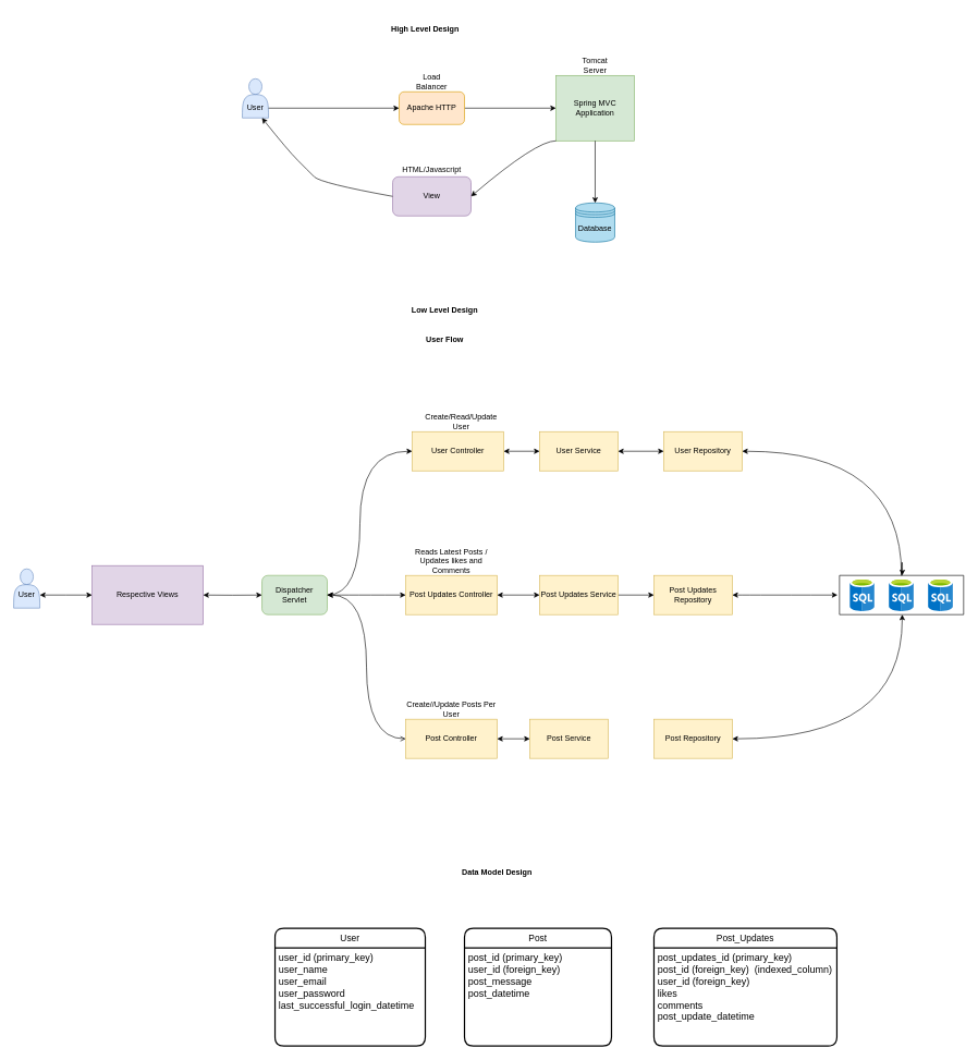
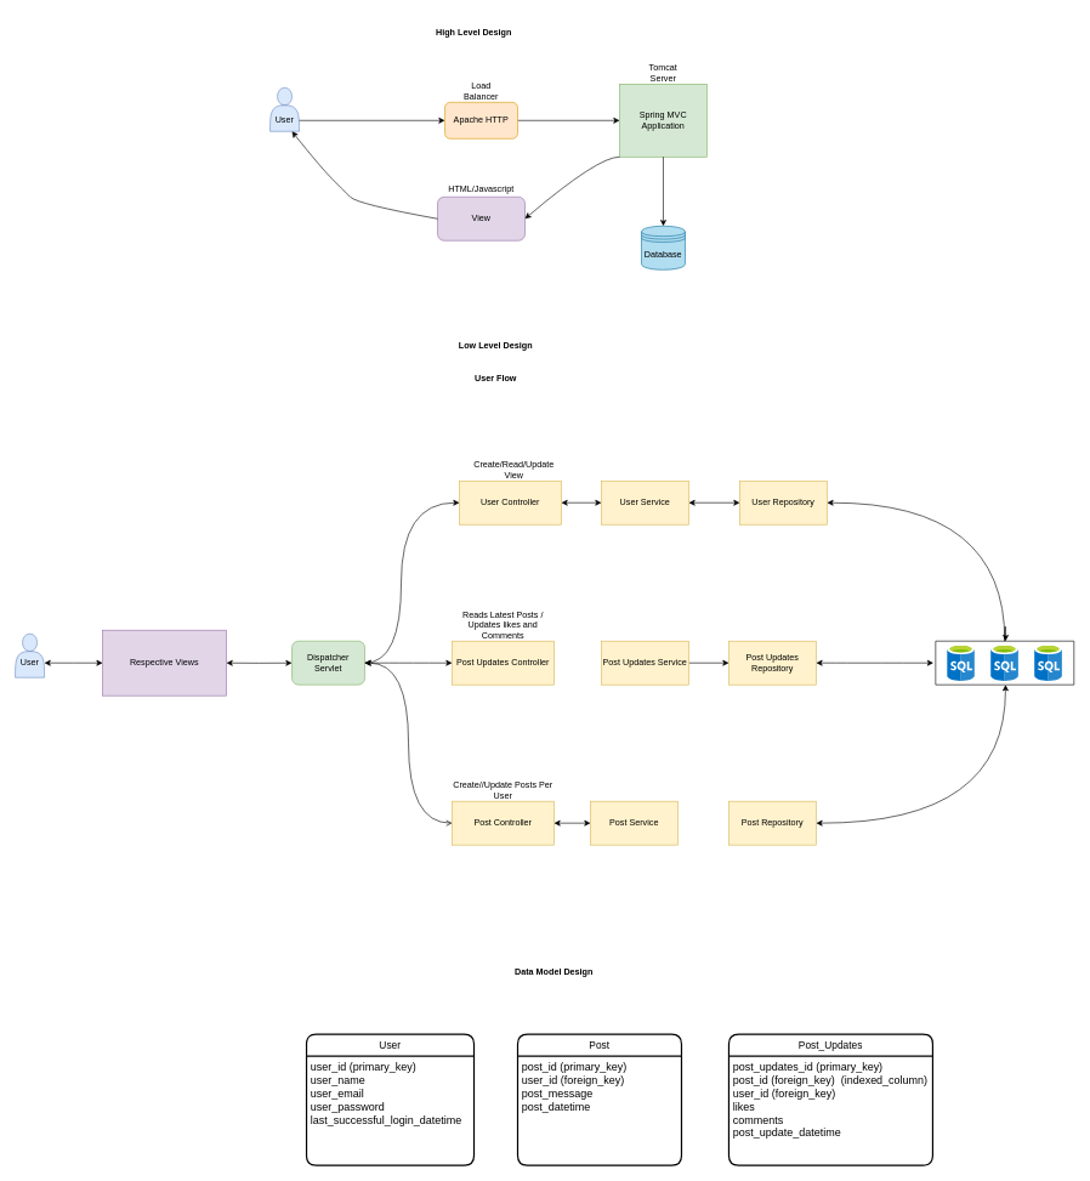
- <mxCell id="24" value="Create/Read/Update User" style="text;html=1;strokeColor=none;fillColor=none;align=center;verticalAlign=middle;whiteSpace=wrap;rounded=0;" parent="1" vertex="1"><mxGeometry x="635" y="630" width="140" height="30" as="geometry" /></mxCell>
+ <mxCell id="24" value="Create/Read/Update View" style="text;html=1;strokeColor=none;fillColor=none;align=center;verticalAlign=middle;whiteSpace=wrap;rounded=0;" parent="1" vertex="1"><mxGeometry x="635" y="630" width="140" height="30" as="geometry" /></mxCell>
- <mxCell id="33" value="" style="edgeStyle=orthogonalEdgeStyle;rounded=0;orthogonalLoop=1;jettySize=auto;html=1;startArrow=classic;startFill=1;" parent="1" source="34" target="37" edge="1"><mxGeometry relative="1" as="geometry" /></mxCell>
